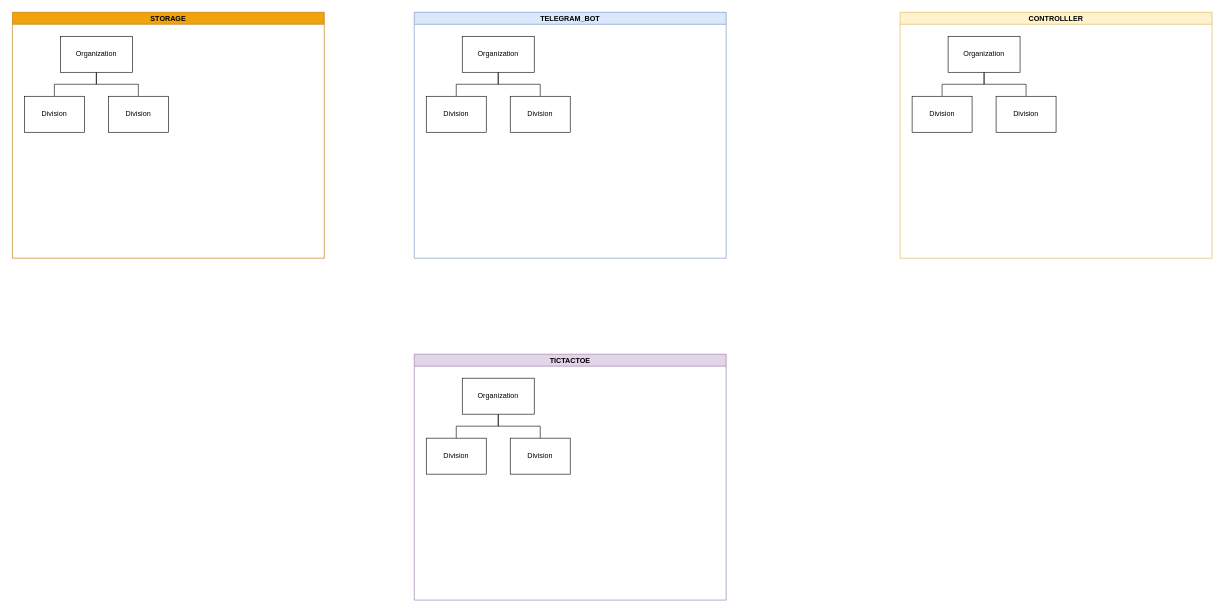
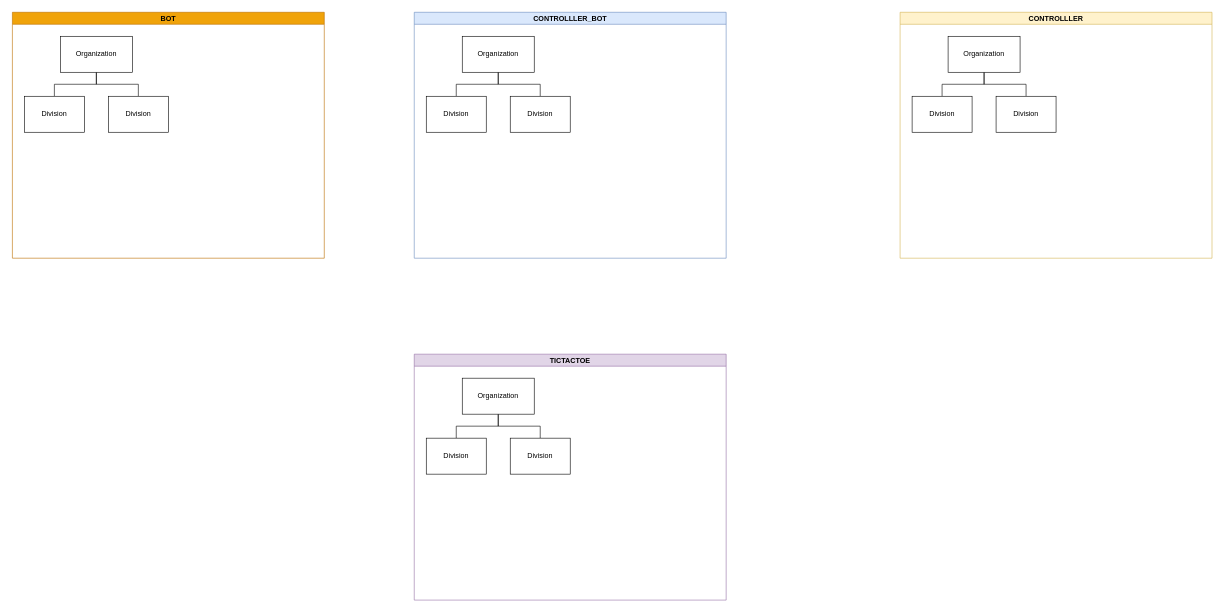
- <mxCell id="20" value="STORAGE" style="swimlane;startSize=20;horizontal=1;containerType=tree;newEdgeStyle={&quot;edgeStyle&quot;:&quot;elbowEdgeStyle&quot;,&quot;startArrow&quot;:&quot;none&quot;,&quot;endArrow&quot;:&quot;none&quot;};fillColor=#f0a30a;fontColor=#000000;strokeColor=#BD7000;" vertex="1" parent="1"><mxGeometry x="20" y="20" width="520" height="410" as="geometry" /></mxCell>
+ <mxCell id="20" value="BOT" style="swimlane;startSize=20;horizontal=1;containerType=tree;newEdgeStyle={&quot;edgeStyle&quot;:&quot;elbowEdgeStyle&quot;,&quot;startArrow&quot;:&quot;none&quot;,&quot;endArrow&quot;:&quot;none&quot;};fillColor=#f0a30a;fontColor=#000000;strokeColor=#BD7000;" vertex="1" parent="1"><mxGeometry x="20" y="20" width="520" height="410" as="geometry" /></mxCell>
- <mxCell id="2" value="TELEGRAM_BOT" style="swimlane;startSize=20;horizontal=1;containerType=tree;newEdgeStyle={&quot;edgeStyle&quot;:&quot;elbowEdgeStyle&quot;,&quot;startArrow&quot;:&quot;none&quot;,&quot;endArrow&quot;:&quot;none&quot;};fillColor=#dae8fc;strokeColor=#6c8ebf;" vertex="1" parent="1"><mxGeometry x="690" y="20" width="520" height="410" as="geometry" /></mxCell>
+ <mxCell id="2" value="CONTROLLLER_BOT" style="swimlane;startSize=20;horizontal=1;containerType=tree;newEdgeStyle={&quot;edgeStyle&quot;:&quot;elbowEdgeStyle&quot;,&quot;startArrow&quot;:&quot;none&quot;,&quot;endArrow&quot;:&quot;none&quot;};fillColor=#dae8fc;strokeColor=#6c8ebf;" vertex="1" parent="1"><mxGeometry x="690" y="20" width="520" height="410" as="geometry" /></mxCell>
